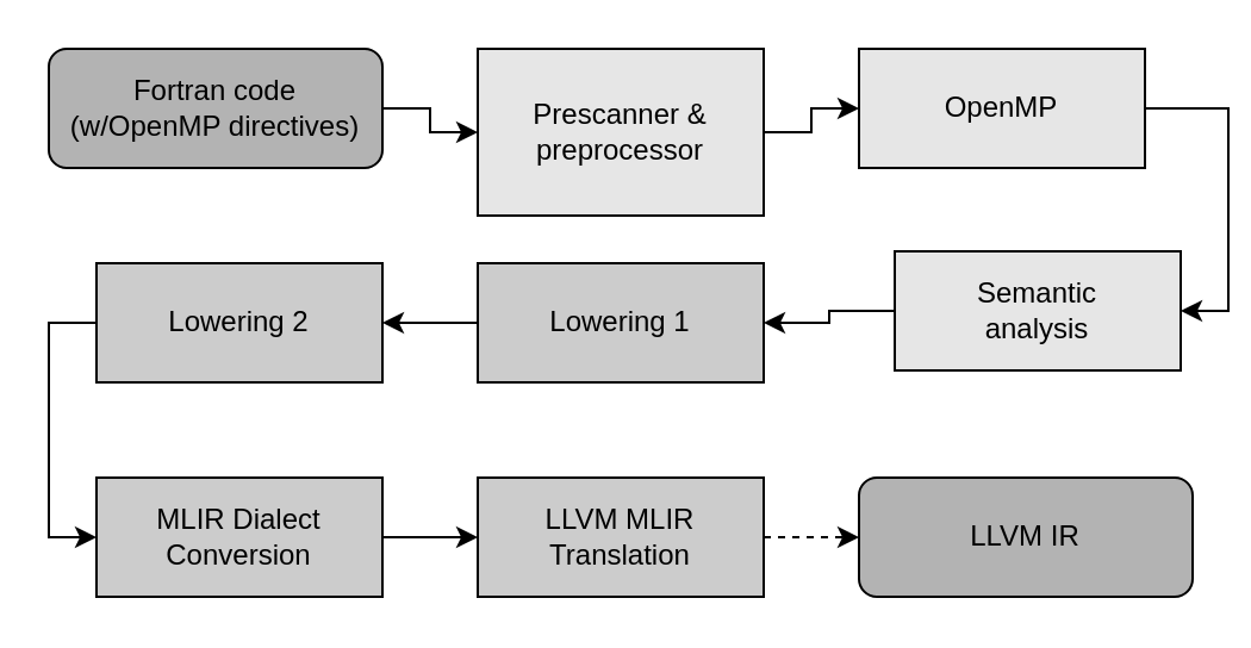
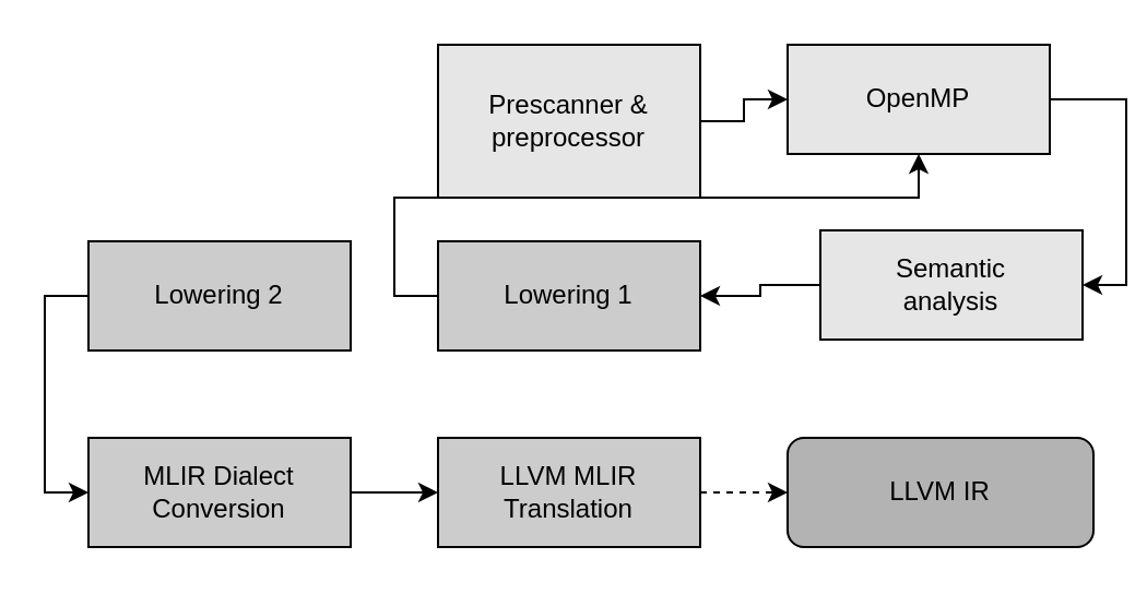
- <mxCell id="17" value="Fortran code&lt;br&gt;(w/OpenMP directives)" style="rounded=1;whiteSpace=wrap;html=1;gradientColor=none;strokeColor=default;fillColor=#B3B3B3;" parent="1" vertex="1"><mxGeometry x="20" y="20" width="140" height="50" as="geometry" /></mxCell>
- <mxCell id="16" style="edgeStyle=orthogonalEdgeStyle;rounded=0;orthogonalLoop=1;jettySize=auto;html=1;exitX=1;exitY=0.5;exitDx=0;exitDy=0;entryX=0;entryY=0.5;entryDx=0;entryDy=0;" parent="1" source="17" target="3" edge="1"><mxGeometry relative="1" as="geometry" /></mxCell>
- <mxCell id="8" style="edgeStyle=orthogonalEdgeStyle;rounded=0;orthogonalLoop=1;jettySize=auto;html=1;exitX=0;exitY=0.5;exitDx=0;exitDy=0;" parent="1" source="9" target="11" edge="1"><mxGeometry relative="1" as="geometry" /></mxCell>
+ <mxCell id="8" style="edgeStyle=orthogonalEdgeStyle;rounded=0;orthogonalLoop=1;jettySize=auto;html=1;exitX=0;exitY=0.5;exitDx=0;exitDy=0;" parent="1" source="9" target="5" edge="1"><mxGeometry relative="1" as="geometry" /></mxCell>
